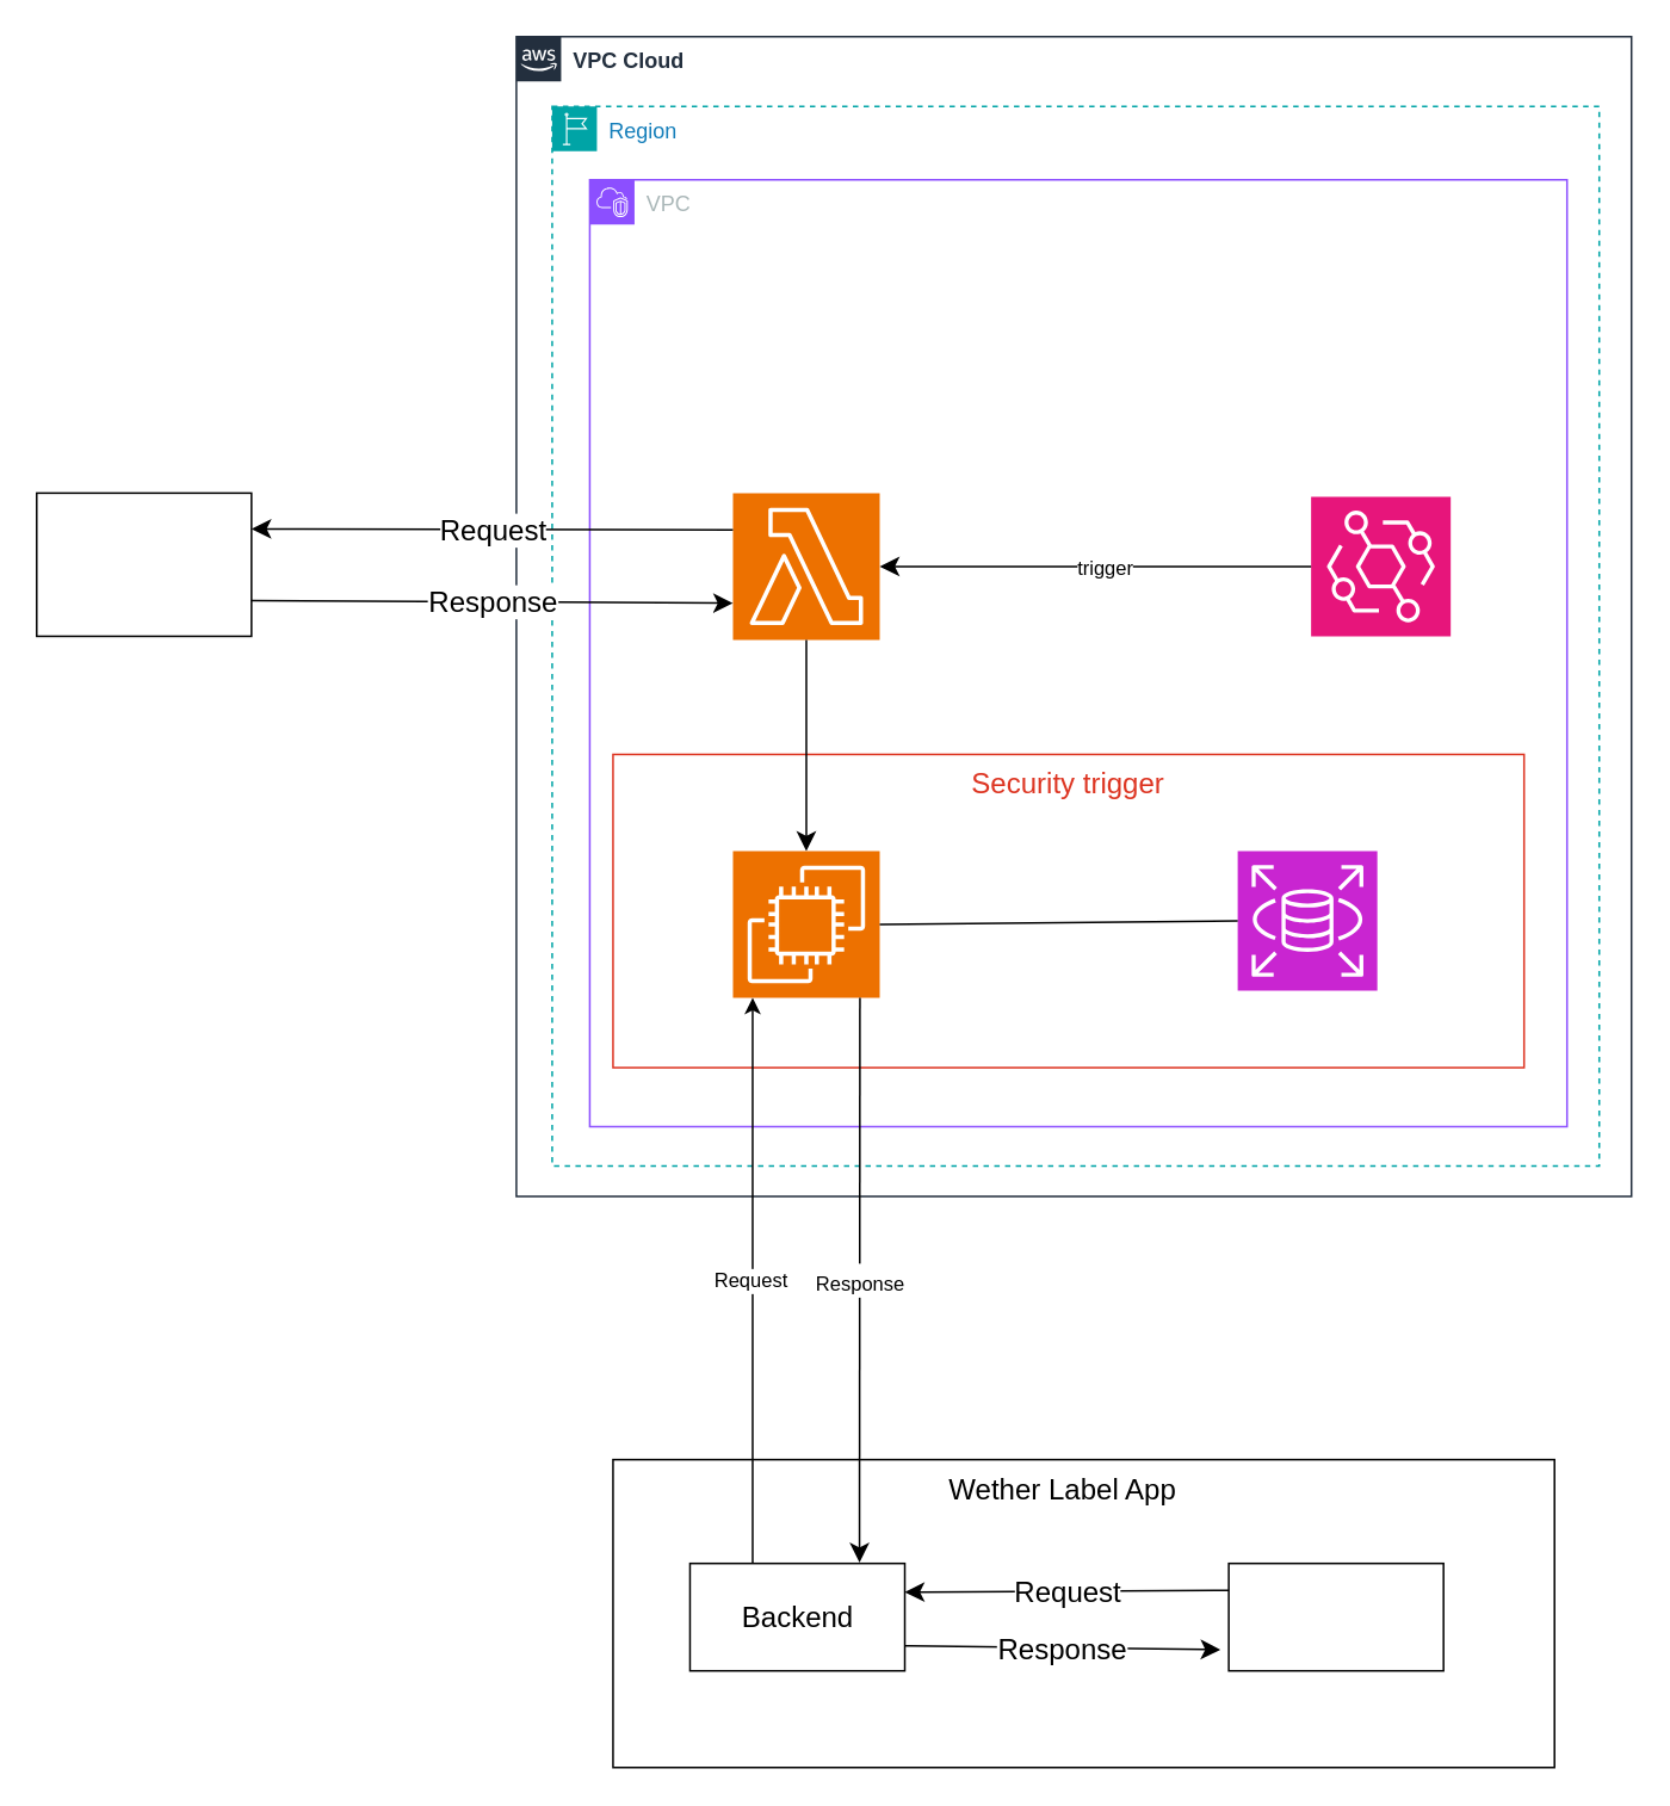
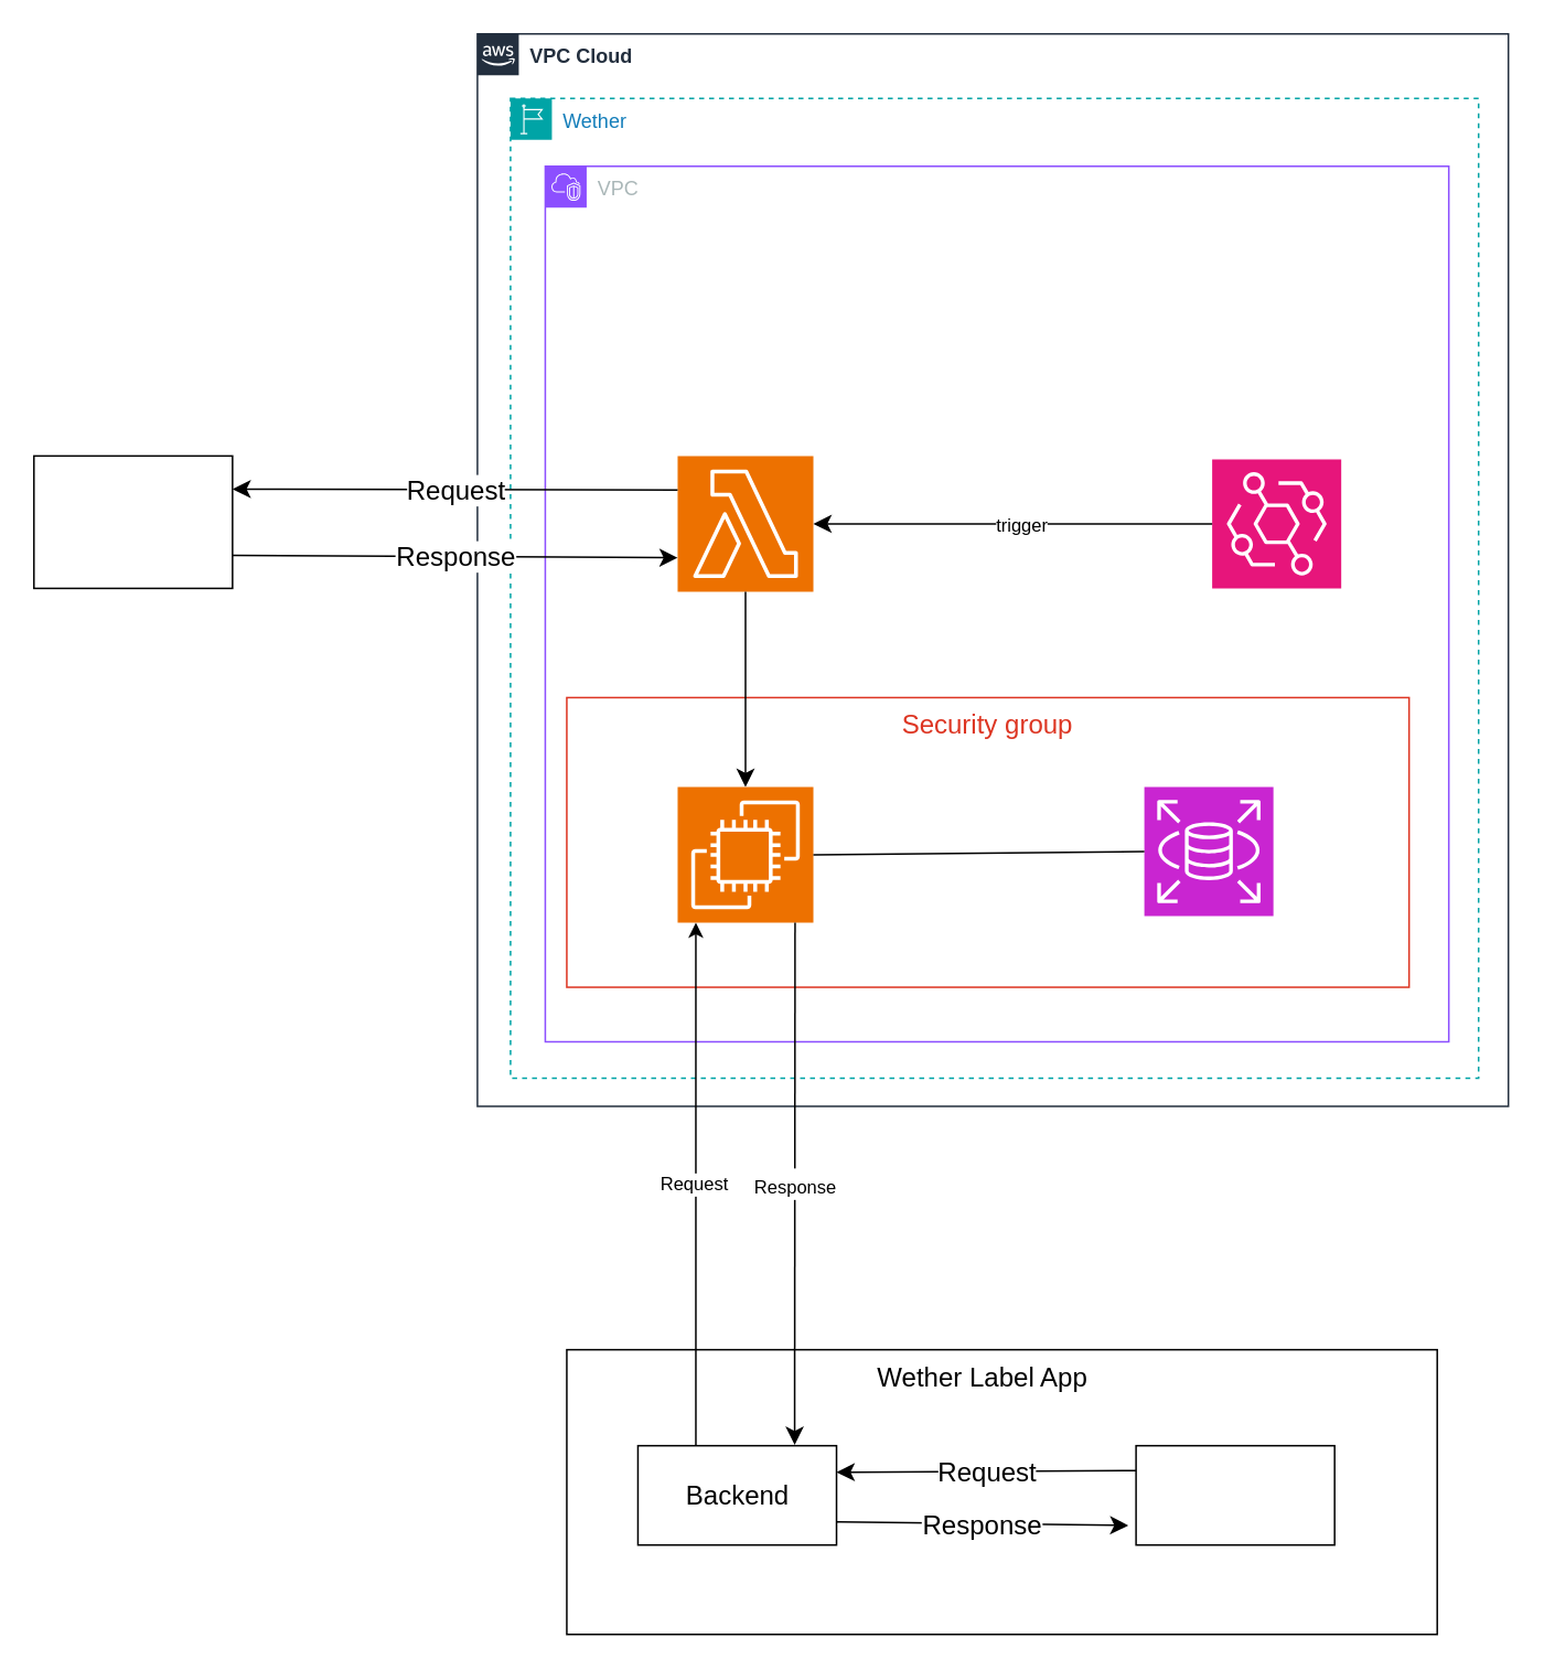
- <mxCell id="4" value="Region" style="points=[[0,0],[0.25,0],[0.5,0],[0.75,0],[1,0],[1,0.25],[1,0.5],[1,0.75],[1,1],[0.75,1],[0.5,1],[0.25,1],[0,1],[0,0.75],[0,0.5],[0,0.25]];outlineConnect=0;gradientColor=none;html=1;whiteSpace=wrap;fontSize=12;fontStyle=0;container=1;pointerEvents=0;collapsible=0;recursiveResize=0;shape=mxgraph.aws4.group;grIcon=mxgraph.aws4.group_region;strokeColor=#00A4A6;fillColor=none;verticalAlign=top;align=left;spacingLeft=30;fontColor=#147EBA;dashed=1;" parent="1" vertex="1"><mxGeometry x="308" y="59" width="585" height="592" as="geometry" /></mxCell>
+ <mxCell id="4" value="Wether" style="points=[[0,0],[0.25,0],[0.5,0],[0.75,0],[1,0],[1,0.25],[1,0.5],[1,0.75],[1,1],[0.75,1],[0.5,1],[0.25,1],[0,1],[0,0.75],[0,0.5],[0,0.25]];outlineConnect=0;gradientColor=none;html=1;whiteSpace=wrap;fontSize=12;fontStyle=0;container=1;pointerEvents=0;collapsible=0;recursiveResize=0;shape=mxgraph.aws4.group;grIcon=mxgraph.aws4.group_region;strokeColor=#00A4A6;fillColor=none;verticalAlign=top;align=left;spacingLeft=30;fontColor=#147EBA;dashed=1;" parent="1" vertex="1"><mxGeometry x="308" y="59" width="585" height="592" as="geometry" /></mxCell>
- <mxCell id="2" value="Security trigger" style="fillColor=none;strokeColor=#DD3522;verticalAlign=top;fontStyle=0;fontColor=#DD3522;whiteSpace=wrap;html=1;fontSize=16;" parent="1" vertex="1"><mxGeometry x="342" y="421" width="509" height="175" as="geometry" /></mxCell>
+ <mxCell id="2" value="Security group" style="fillColor=none;strokeColor=#DD3522;verticalAlign=top;fontStyle=0;fontColor=#DD3522;whiteSpace=wrap;html=1;fontSize=16;" parent="1" vertex="1"><mxGeometry x="342" y="421" width="509" height="175" as="geometry" /></mxCell>
